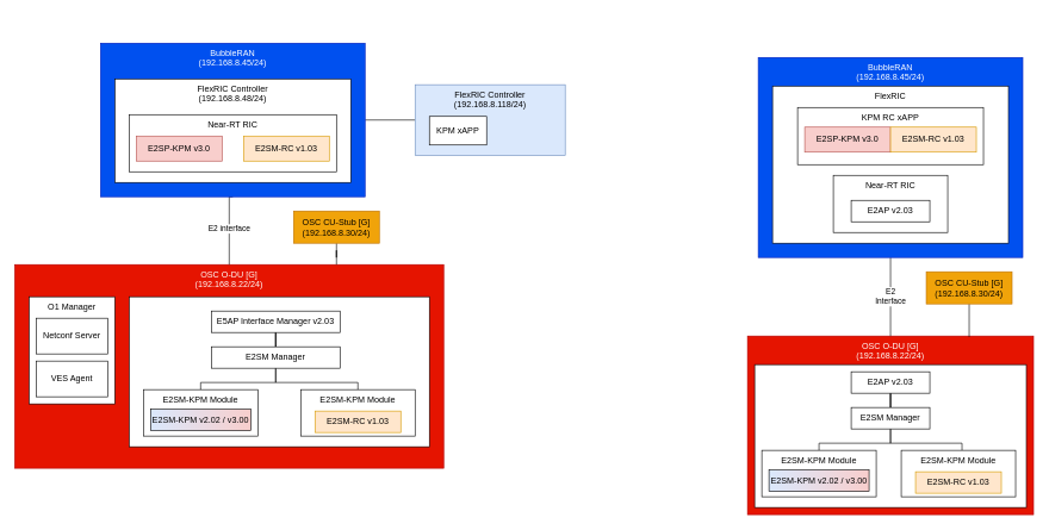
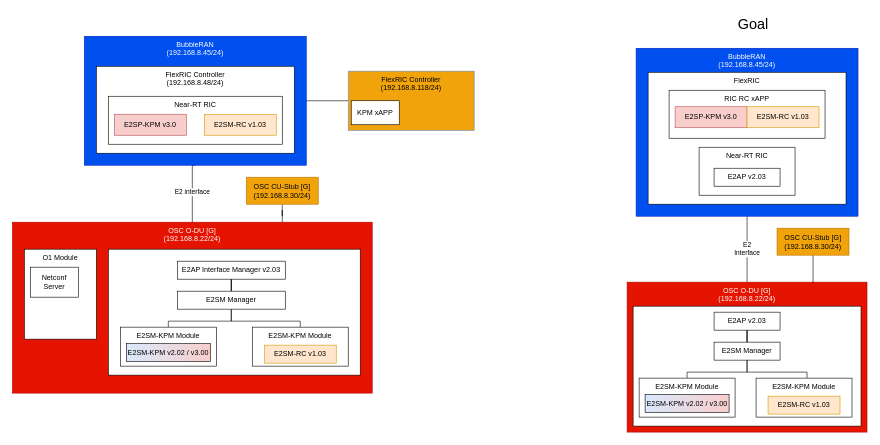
+ <mxCell id="51" value="&lt;font style=&quot;font-size: 24px;&quot;&gt;Goal&lt;/font&gt;" style="text;html=1;align=center;verticalAlign=middle;resizable=0;points=[];autosize=1;strokeColor=none;fillColor=none;" parent="1" vertex="1"><mxGeometry x="1220" y="20" width="70" height="40" as="geometry" /></mxCell>
- <mxCell id="46" value="KPM RC xAPP" style="rounded=0;whiteSpace=wrap;html=1;verticalAlign=top;" parent="1" vertex="1"><mxGeometry x="1115" y="150" width="260" height="80" as="geometry" /></mxCell>
+ <mxCell id="46" value="RIC RC xAPP" style="rounded=0;whiteSpace=wrap;html=1;verticalAlign=top;" parent="1" vertex="1"><mxGeometry x="1115" y="150" width="260" height="80" as="geometry" /></mxCell>
- <mxCell id="3" value="FlexRIC Controller&lt;br&gt;(192.168.8.118/24)" style="rounded=0;whiteSpace=wrap;html=1;fillColor=#dae8fc;strokeColor=#6c8ebf;verticalAlign=top;" parent="1" vertex="1"><mxGeometry x="580" y="118.13" width="210" height="98.75" as="geometry" /></mxCell>
+ <mxCell id="3" value="FlexRIC Controller&lt;br&gt;(192.168.8.118/24)" style="rounded=0;whiteSpace=wrap;html=1;fillColor=#f0a30a;strokeColor=#6c8ebf;verticalAlign=top;" parent="1" vertex="1"><mxGeometry x="580" y="118.13" width="210" height="98.75" as="geometry" /></mxCell>
- <mxCell id="24" value="KPM xAPP" style="rounded=0;whiteSpace=wrap;html=1;" parent="1" vertex="1"><mxGeometry x="600" y="162.5" width="80" height="40" as="geometry" /></mxCell>
+ <mxCell id="24" value="KPM xAPP" style="rounded=0;whiteSpace=wrap;html=1;" parent="1" vertex="1"><mxGeometry x="585" y="167.5" width="80" height="40" as="geometry" /></mxCell>
- <mxCell id="5" value="O1 Manager" style="rounded=0;whiteSpace=wrap;html=1;verticalAlign=top;" parent="1" vertex="1"><mxGeometry x="40" y="415" width="120" height="150" as="geometry" /></mxCell>
+ <mxCell id="5" value="O1 Module" style="rounded=0;whiteSpace=wrap;html=1;verticalAlign=top;" parent="1" vertex="1"><mxGeometry x="40" y="415" width="120" height="150" as="geometry" /></mxCell>
- <mxCell id="10" value="E5AP Interface Manager v2.03" style="rounded=0;whiteSpace=wrap;html=1;" parent="1" vertex="1"><mxGeometry x="295" y="435" width="180" height="30" as="geometry" /></mxCell>
+ <mxCell id="10" value="E2AP Interface Manager v2.03" style="rounded=0;whiteSpace=wrap;html=1;" parent="1" vertex="1"><mxGeometry x="295" y="435" width="180" height="30" as="geometry" /></mxCell>
- <mxCell id="6" value="Netconf Server" style="rounded=0;whiteSpace=wrap;html=1;" parent="1" vertex="1"><mxGeometry x="50" y="445" width="100" height="50" as="geometry" /></mxCell>
+ <mxCell id="6" value="Netconf Server" style="rounded=0;whiteSpace=wrap;html=1;" parent="1" vertex="1"><mxGeometry x="50" y="445" width="80" height="50" as="geometry" /></mxCell>
- <mxCell id="7" value="VES Agent" style="rounded=0;whiteSpace=wrap;html=1;" parent="1" vertex="1"><mxGeometry x="50" y="505" width="100" height="50" as="geometry" /></mxCell>
